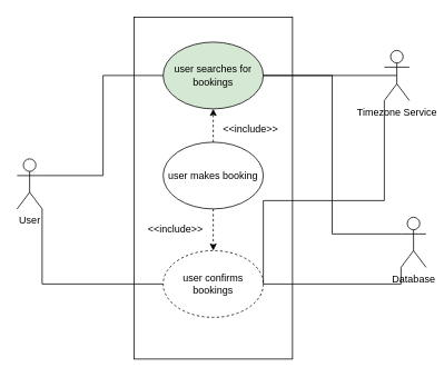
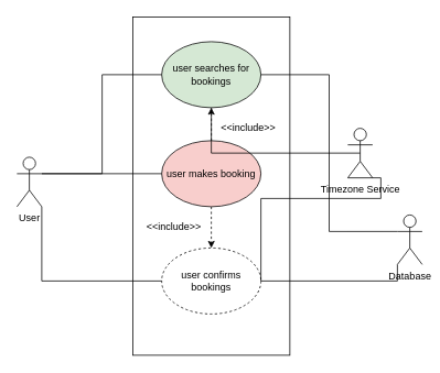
- <mxCell id="14" value="Timezone Service" style="shape=umlActor;verticalLabelPosition=bottom;verticalAlign=top;html=1;outlineConnect=0;" vertex="1" parent="1"><mxGeometry x="460" y="60" width="30" height="60" as="geometry" /></mxCell>
+ <mxCell id="14" value="Timezone Service" style="shape=umlActor;verticalLabelPosition=bottom;verticalAlign=top;html=1;outlineConnect=0;" vertex="1" parent="1"><mxGeometry x="420" y="155" width="30" height="60" as="geometry" /></mxCell>
+ <mxCell id="9" style="edgeStyle=orthogonalEdgeStyle;rounded=0;orthogonalLoop=1;jettySize=auto;html=1;exitX=1;exitY=0.333;exitDx=0;exitDy=0;exitPerimeter=0;endArrow=none;endFill=0;" edge="1" parent="1" source="11" target="6"><mxGeometry relative="1" as="geometry" /></mxCell>
- <mxCell id="6" value="user makes booking" style="ellipse;whiteSpace=wrap;html=1;" vertex="1" parent="1"><mxGeometry x="195" y="170" width="120" height="80" as="geometry" /></mxCell>
+ <mxCell id="6" value="user makes booking" style="ellipse;whiteSpace=wrap;html=1;fillColor=#f8cecc;" vertex="1" parent="1"><mxGeometry x="195" y="170" width="120" height="80" as="geometry" /></mxCell>
